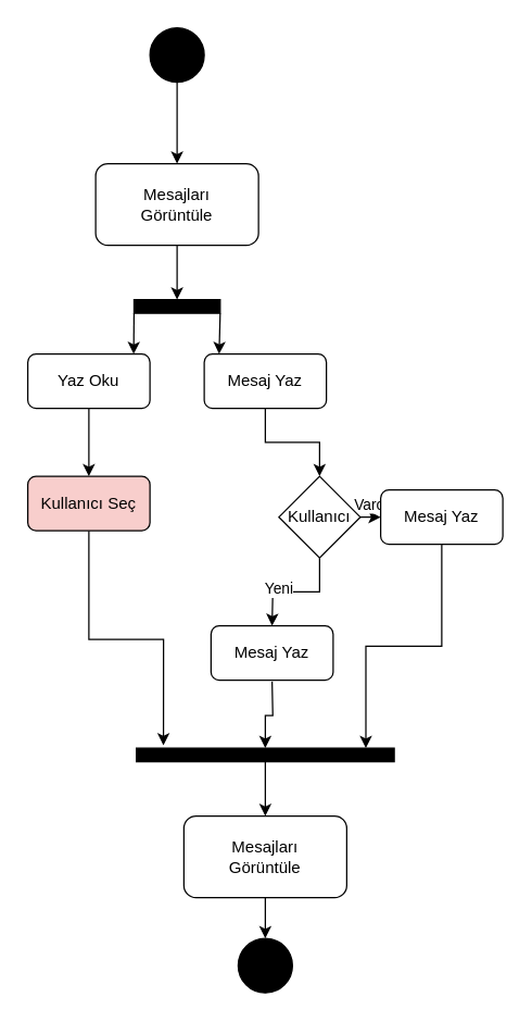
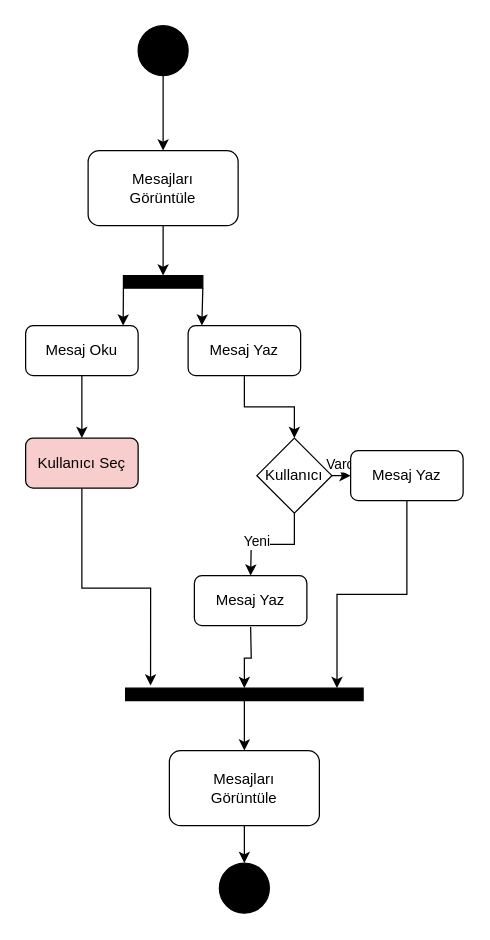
- <mxCell id="10" value="Yaz Oku" style="rounded=1;whiteSpace=wrap;html=1;" vertex="1" parent="1"><mxGeometry x="20" y="260" width="90" height="40" as="geometry" /></mxCell>
+ <mxCell id="10" value="Mesaj Oku" style="rounded=1;whiteSpace=wrap;html=1;" vertex="1" parent="1"><mxGeometry x="20" y="260" width="90" height="40" as="geometry" /></mxCell>
